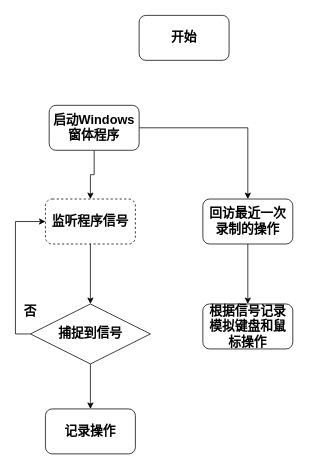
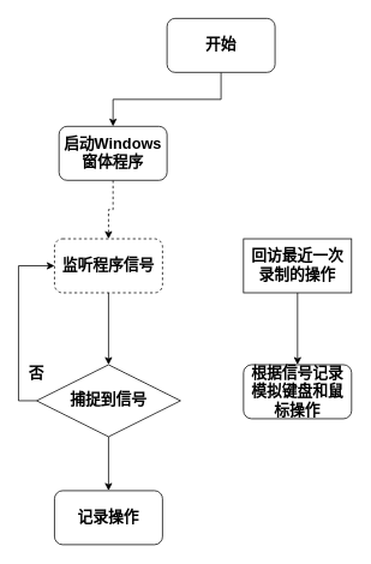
+ <mxCell id="2" value="" style="edgeStyle=orthogonalEdgeStyle;rounded=0;orthogonalLoop=1;jettySize=auto;html=1;fontSize=17;fontStyle=1" edge="1" parent="1" source="3" target="6"><mxGeometry relative="1" as="geometry" /></mxCell>
- <mxCell id="5" value="" style="edgeStyle=orthogonalEdgeStyle;rounded=0;orthogonalLoop=1;jettySize=auto;html=1;fontSize=17;fontStyle=1" edge="1" parent="1" source="6" target="8"><mxGeometry relative="1" as="geometry" /></mxCell>
- <mxCell id="4" value="" style="edgeStyle=orthogonalEdgeStyle;rounded=0;orthogonalLoop=1;jettySize=auto;html=1;fontSize=17;fontStyle=1" edge="1" parent="1" source="6" target="11"><mxGeometry relative="1" as="geometry" /></mxCell>
+ <mxCell id="4" value="" style="edgeStyle=orthogonalEdgeStyle;rounded=0;orthogonalLoop=1;jettySize=auto;html=1;fontSize=17;fontStyle=1;dashed=1;" edge="1" parent="1" source="6" target="11"><mxGeometry relative="1" as="geometry" /></mxCell>
- <mxCell id="8" value="回访最近一次&lt;br style=&quot;font-size: 17px;&quot;&gt;录制的操作&lt;br style=&quot;font-size: 17px;&quot;&gt;" style="rounded=1;whiteSpace=wrap;html=1;fontSize=17;fontStyle=1" vertex="1" parent="1"><mxGeometry x="270" y="265" width="120" height="60" as="geometry" /></mxCell>
+ <mxCell id="8" value="回访最近一次&lt;br style=&quot;font-size: 17px;&quot;&gt;录制的操作&lt;br style=&quot;font-size: 17px;&quot;&gt;" style="whiteSpace=wrap;html=1;fontSize=17;fontStyle=1;rounded=0;" vertex="1" parent="1"><mxGeometry x="270" y="265" width="120" height="60" as="geometry" /></mxCell>
